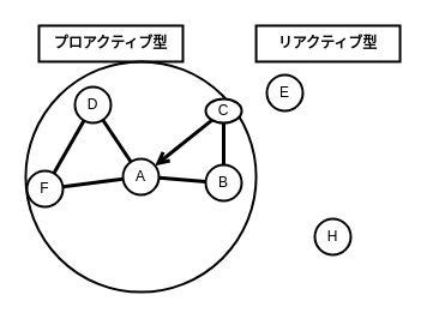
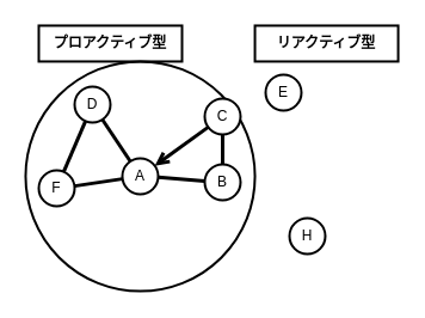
- <mxCell id="7" value="C" style="ellipse;whiteSpace=wrap;html=1;aspect=fixed;strokeWidth=2;" vertex="1" parent="1"><mxGeometry x="171" y="82" width="30" height="20" as="geometry" /></mxCell>
+ <mxCell id="7" value="C" style="ellipse;whiteSpace=wrap;html=1;aspect=fixed;strokeWidth=2;" vertex="1" parent="1"><mxGeometry x="171" y="82" width="30" height="30" as="geometry" /></mxCell>
- <mxCell id="9" value="F" style="ellipse;whiteSpace=wrap;html=1;aspect=fixed;strokeWidth=2;" vertex="1" parent="1"><mxGeometry x="22" y="142" width="30" height="30" as="geometry" /></mxCell>
+ <mxCell id="9" value="F" style="ellipse;whiteSpace=wrap;html=1;aspect=fixed;strokeWidth=2;" vertex="1" parent="1"><mxGeometry x="32" y="142" width="30" height="30" as="geometry" /></mxCell>
- <mxCell id="5" value="H" style="ellipse;whiteSpace=wrap;html=1;aspect=fixed;strokeWidth=2;direction=south;" vertex="1" parent="1"><mxGeometry x="262" y="182" width="30" height="30" as="geometry" /></mxCell>
+ <mxCell id="5" value="H" style="ellipse;whiteSpace=wrap;html=1;aspect=fixed;strokeWidth=2;direction=south;" vertex="1" parent="1"><mxGeometry x="242" y="182" width="30" height="30" as="geometry" /></mxCell>
